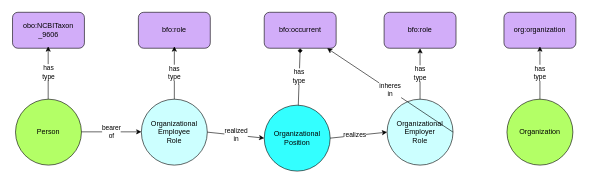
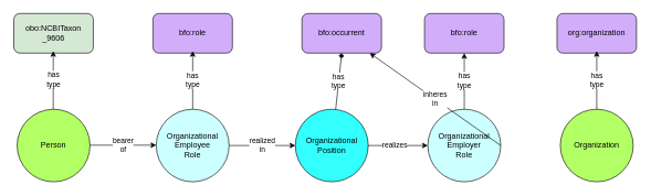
- <mxCell id="19" value="&lt;div&gt;obo:NCBITaxon&lt;/div&gt;&lt;div&gt;_9606&lt;/div&gt;" style="rounded=1;whiteSpace=wrap;html=1;fillColor=#d2adf9;" parent="1" vertex="1"><mxGeometry x="20" y="20" width="120" height="60" as="geometry" /></mxCell>
+ <mxCell id="19" value="&lt;div&gt;obo:NCBITaxon&lt;/div&gt;&lt;div&gt;_9606&lt;/div&gt;" style="rounded=1;whiteSpace=wrap;html=1;fillColor=#d5e8d4;" parent="1" vertex="1"><mxGeometry x="20" y="20" width="120" height="60" as="geometry" /></mxCell>
- <mxCell id="2" value="bfo:occurrent" style="rounded=1;whiteSpace=wrap;html=1;fillColor=#d2adf9;" parent="1" vertex="1"><mxGeometry x="440" y="20" width="120" height="60" as="geometry" /></mxCell>
+ <mxCell id="2" value="bfo:occurrent" style="rounded=1;whiteSpace=wrap;html=1;fillColor=#d2adf9;" parent="1" vertex="1"><mxGeometry x="455" y="20" width="120" height="60" as="geometry" /></mxCell>
- <mxCell id="7" value="&lt;div&gt;Organizational&lt;/div&gt;&lt;div&gt;Position&lt;br&gt;&lt;/div&gt;" style="ellipse;whiteSpace=wrap;html=1;aspect=fixed;fillColor=#33FFFF;" parent="1" vertex="1"><mxGeometry x="440" y="175" width="110" height="110" as="geometry" /></mxCell>
+ <mxCell id="7" value="&lt;div&gt;Organizational&lt;/div&gt;&lt;div&gt;Position&lt;br&gt;&lt;/div&gt;" style="ellipse;whiteSpace=wrap;html=1;aspect=fixed;fillColor=#33FFFF;" parent="1" vertex="1"><mxGeometry x="445" y="165" width="110" height="110" as="geometry" /></mxCell>
